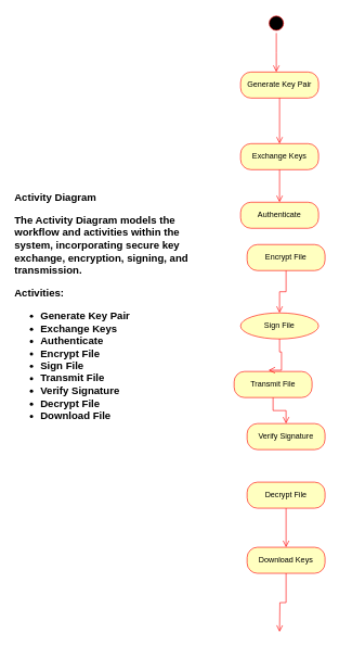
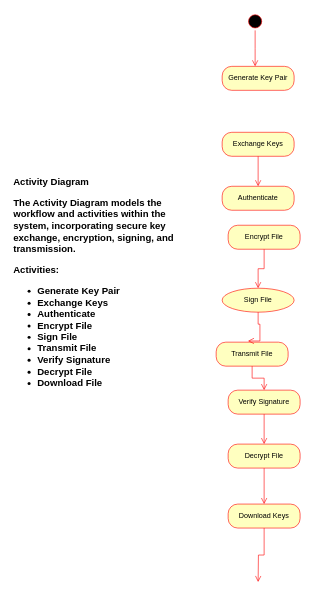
- <mxCell id="3" value="" style="edgeStyle=orthogonalEdgeStyle;html=1;verticalAlign=bottom;endArrow=open;endSize=8;strokeColor=#ff0000;rounded=0;entryX=0.5;entryY=0;entryDx=0;entryDy=0;" edge="1" source="2" parent="1" target="4"><mxGeometry relative="1" as="geometry"><mxPoint x="80" y="570" as="targetPoint" /></mxGeometry></mxCell>
+ <mxCell id="13" value="" style="edgeStyle=orthogonalEdgeStyle;html=1;verticalAlign=bottom;endArrow=open;endSize=8;strokeColor=#ff0000;rounded=0;entryX=0.5;entryY=0;entryDx=0;entryDy=0;" edge="1" parent="1" source="12" target="14"><mxGeometry relative="1" as="geometry"><mxPoint x="460" y="650" as="targetPoint" /></mxGeometry></mxCell>
